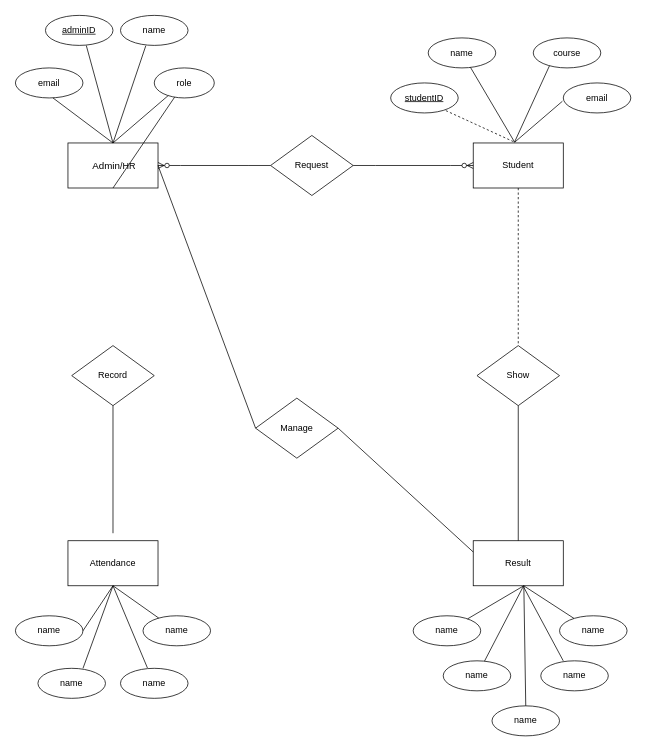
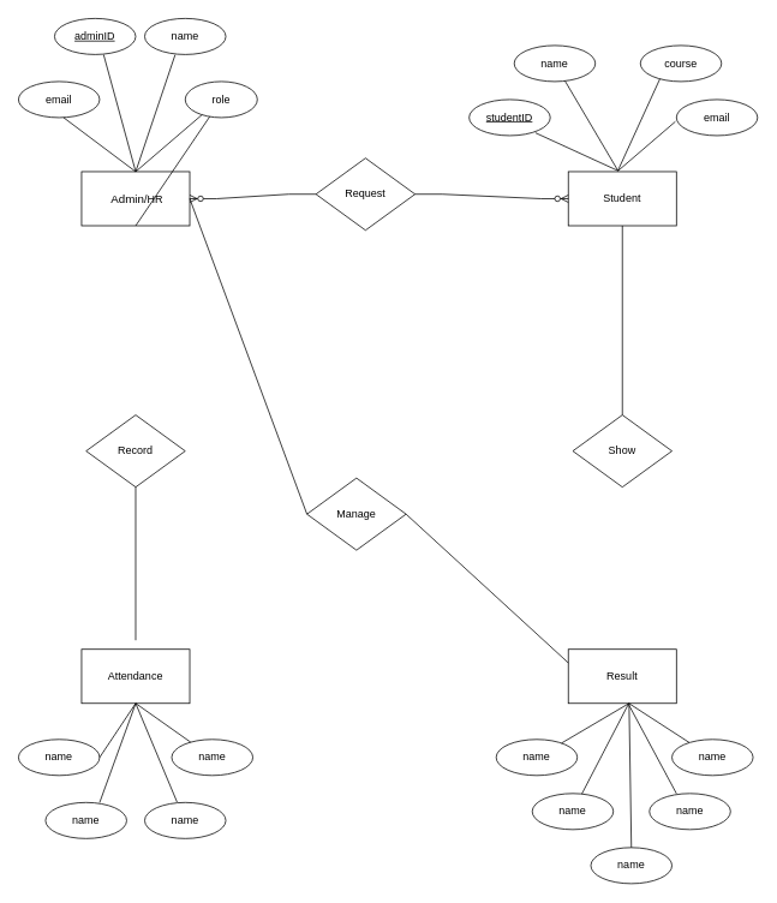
- <mxCell id="30" value="" style="endArrow=none;html=1;rounded=0;exitX=0.817;exitY=0.923;exitDx=0;exitDy=0;exitPerimeter=0;entryX=0.461;entryY=-0.016;entryDx=0;entryDy=0;entryPerimeter=0;dashed=1;" edge="1" parent="1" source="28" target="4"><mxGeometry width="50" height="50" relative="1" as="geometry"><mxPoint x="600" y="170" as="sourcePoint" /><mxPoint x="650" y="120" as="targetPoint" /></mxGeometry></mxCell>
+ <mxCell id="30" value="" style="endArrow=none;html=1;rounded=0;exitX=0.817;exitY=0.923;exitDx=0;exitDy=0;exitPerimeter=0;entryX=0.461;entryY=-0.016;entryDx=0;entryDy=0;entryPerimeter=0;" edge="1" parent="1" source="28" target="4"><mxGeometry width="50" height="50" relative="1" as="geometry"><mxPoint x="600" y="170" as="sourcePoint" /><mxPoint x="650" y="120" as="targetPoint" /></mxGeometry></mxCell>
- <mxCell id="9" value="Request" style="rhombus;whiteSpace=wrap;html=1;" vertex="1" parent="1"><mxGeometry x="360" y="180" width="110" height="80" as="geometry" /></mxCell>
+ <mxCell id="9" value="Request" style="rhombus;whiteSpace=wrap;html=1;" vertex="1" parent="1"><mxGeometry x="350" y="175" width="110" height="80" as="geometry" /></mxCell>
- <mxCell id="15" value="" style="endArrow=none;html=1;rounded=0;entryX=0.5;entryY=0;entryDx=0;entryDy=0;exitX=0.5;exitY=1;exitDx=0;exitDy=0;dashed=1;" edge="1" parent="1" source="4" target="8"><mxGeometry width="50" height="50" relative="1" as="geometry"><mxPoint x="610" y="410" as="sourcePoint" /><mxPoint x="660" y="360" as="targetPoint" /></mxGeometry></mxCell>
+ <mxCell id="15" value="" style="endArrow=none;html=1;rounded=0;entryX=0.5;entryY=0;entryDx=0;entryDy=0;exitX=0.5;exitY=1;exitDx=0;exitDy=0;" edge="1" parent="1" source="4" target="8"><mxGeometry width="50" height="50" relative="1" as="geometry"><mxPoint x="610" y="410" as="sourcePoint" /><mxPoint x="660" y="360" as="targetPoint" /></mxGeometry></mxCell>
- <mxCell id="16" value="" style="endArrow=none;html=1;rounded=0;entryX=0.5;entryY=1;entryDx=0;entryDy=0;exitX=0.5;exitY=0;exitDx=0;exitDy=0;" edge="1" parent="1" source="5" target="8"><mxGeometry width="50" height="50" relative="1" as="geometry"><mxPoint x="610" y="850" as="sourcePoint" /><mxPoint x="660" y="800" as="targetPoint" /></mxGeometry></mxCell>
